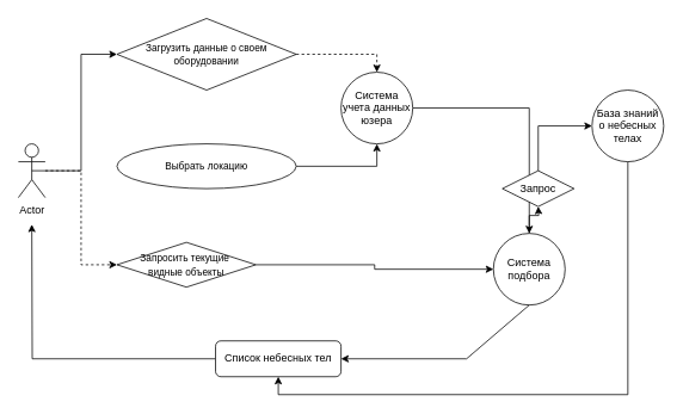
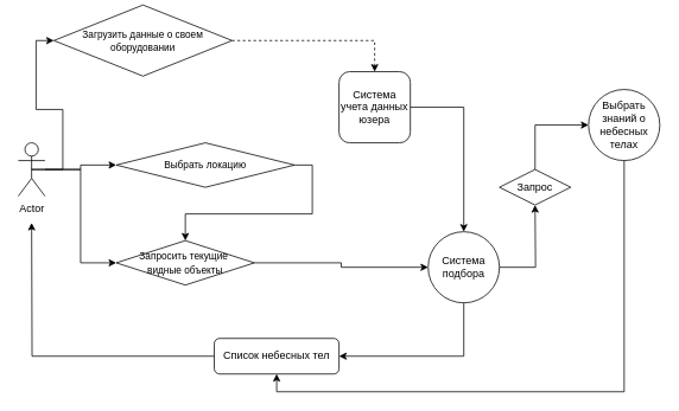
- <mxCell id="7" value="&lt;font style=&quot;font-size: 11px;&quot;&gt;Загрузить данные о своем оборудовании&lt;/font&gt;" style="rhombus;whiteSpace=wrap;html=1;" parent="1" vertex="1"><mxGeometry x="130" y="20" width="200" height="80" as="geometry" /></mxCell>
+ <mxCell id="7" value="&lt;font style=&quot;font-size: 11px;&quot;&gt;Загрузить данные о своем оборудовании&lt;/font&gt;" style="rhombus;whiteSpace=wrap;html=1;" parent="1" vertex="1"><mxGeometry x="60" y="5" width="200" height="80" as="geometry" /></mxCell>
- <mxCell id="11" value="Система учета данных юзера" style="ellipse;whiteSpace=wrap;html=1;aspect=fixed;" parent="1" vertex="1"><mxGeometry x="380" y="80" width="80" height="80" as="geometry" /></mxCell>
+ <mxCell id="11" value="Система учета данных юзера" style="whiteSpace=wrap;html=1;aspect=fixed;rounded=1;" parent="1" vertex="1"><mxGeometry x="380" y="80" width="80" height="80" as="geometry" /></mxCell>
- <mxCell id="20" value="База знаний о небесных телах" style="ellipse;whiteSpace=wrap;html=1;aspect=fixed;" vertex="1" parent="1"><mxGeometry x="660" y="100" width="80" height="80" as="geometry" /></mxCell>
+ <mxCell id="20" value="Выбрать знаний о небесных телах" style="ellipse;whiteSpace=wrap;html=1;aspect=fixed;" vertex="1" parent="1"><mxGeometry x="660" y="100" width="80" height="80" as="geometry" /></mxCell>
+ <mxCell id="3" style="edgeStyle=orthogonalEdgeStyle;rounded=0;orthogonalLoop=1;jettySize=auto;html=1;exitX=0.5;exitY=0.5;exitDx=0;exitDy=0;exitPerimeter=0;entryX=0;entryY=0.5;entryDx=0;entryDy=0;" parent="1" source="5" target="9" edge="1"><mxGeometry relative="1" as="geometry" /></mxCell>
- <mxCell id="9" value="&lt;font style=&quot;font-size: 11px;&quot;&gt;Выбрать локацию&lt;/font&gt;" style="ellipse;whiteSpace=wrap;html=1;" parent="1" vertex="1"><mxGeometry x="130" y="160" width="200" height="50" as="geometry" /></mxCell>
+ <mxCell id="9" value="&lt;font style=&quot;font-size: 11px;&quot;&gt;Выбрать локацию&lt;/font&gt;" style="rhombus;whiteSpace=wrap;html=1;" parent="1" vertex="1"><mxGeometry x="130" y="160" width="200" height="50" as="geometry" /></mxCell>
- <mxCell id="8" style="edgeStyle=orthogonalEdgeStyle;rounded=0;orthogonalLoop=1;jettySize=auto;html=1;exitX=1;exitY=0.5;exitDx=0;exitDy=0;entryX=0.5;entryY=1;entryDx=0;entryDy=0;" parent="1" source="9" target="11" edge="1"><mxGeometry relative="1" as="geometry" /></mxCell>
+ <mxCell id="8" style="edgeStyle=orthogonalEdgeStyle;rounded=0;orthogonalLoop=1;jettySize=auto;html=1;exitX=1;exitY=0.5;exitDx=0;exitDy=0;" parent="1" source="9" target="13" edge="1"><mxGeometry relative="1" as="geometry" /></mxCell>
- <mxCell id="4" style="edgeStyle=orthogonalEdgeStyle;rounded=0;orthogonalLoop=1;jettySize=auto;html=1;entryX=0;entryY=0.5;entryDx=0;entryDy=0;dashed=1;" parent="1" source="5" target="13" edge="1"><mxGeometry relative="1" as="geometry" /></mxCell>
+ <mxCell id="4" style="edgeStyle=orthogonalEdgeStyle;rounded=0;orthogonalLoop=1;jettySize=auto;html=1;entryX=0;entryY=0.5;entryDx=0;entryDy=0;" parent="1" source="5" target="13" edge="1"><mxGeometry relative="1" as="geometry" /></mxCell>
- <mxCell id="15" value="Система подбора" style="ellipse;whiteSpace=wrap;html=1;aspect=fixed;" parent="1" vertex="1"><mxGeometry x="550" y="260" width="80" height="80" as="geometry" /></mxCell>
+ <mxCell id="15" value="Система подбора" style="ellipse;whiteSpace=wrap;html=1;aspect=fixed;" parent="1" vertex="1"><mxGeometry x="480" y="260" width="80" height="80" as="geometry" /></mxCell>
